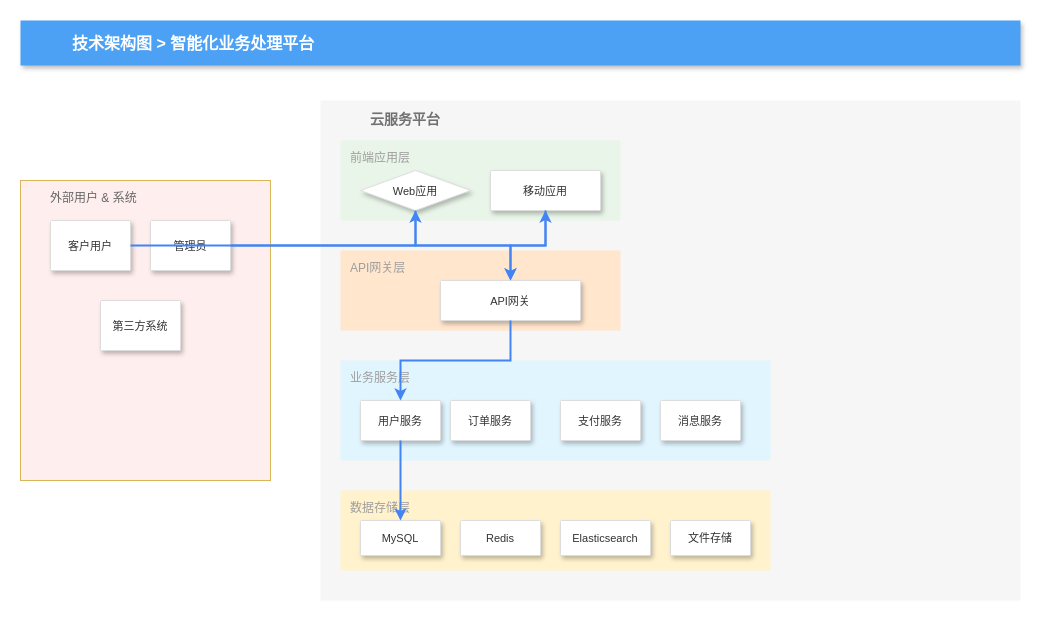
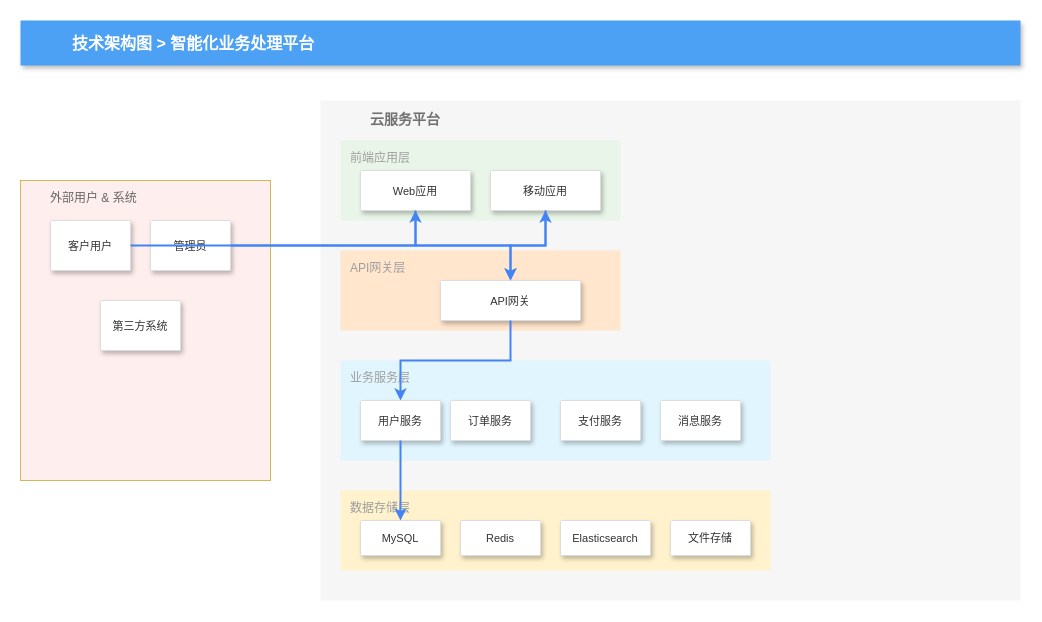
- <mxCell id="5" value="Web应用" style="rhombus;strokeColor=#dddddd;shadow=1;strokeWidth=1;absoluteArcSize=1;arcSize=2;fillColor=#ffffff;fontColor=#333333;fontSize=11;" vertex="1" parent="1"><mxGeometry x="360" y="170" width="110" height="40" as="geometry" /></mxCell>
+ <mxCell id="5" value="Web应用" style="strokeColor=#dddddd;shadow=1;strokeWidth=1;rounded=1;absoluteArcSize=1;arcSize=2;fillColor=#ffffff;fontColor=#333333;fontSize=11;" vertex="1" parent="1"><mxGeometry x="360" y="170" width="110" height="40" as="geometry" /></mxCell>
